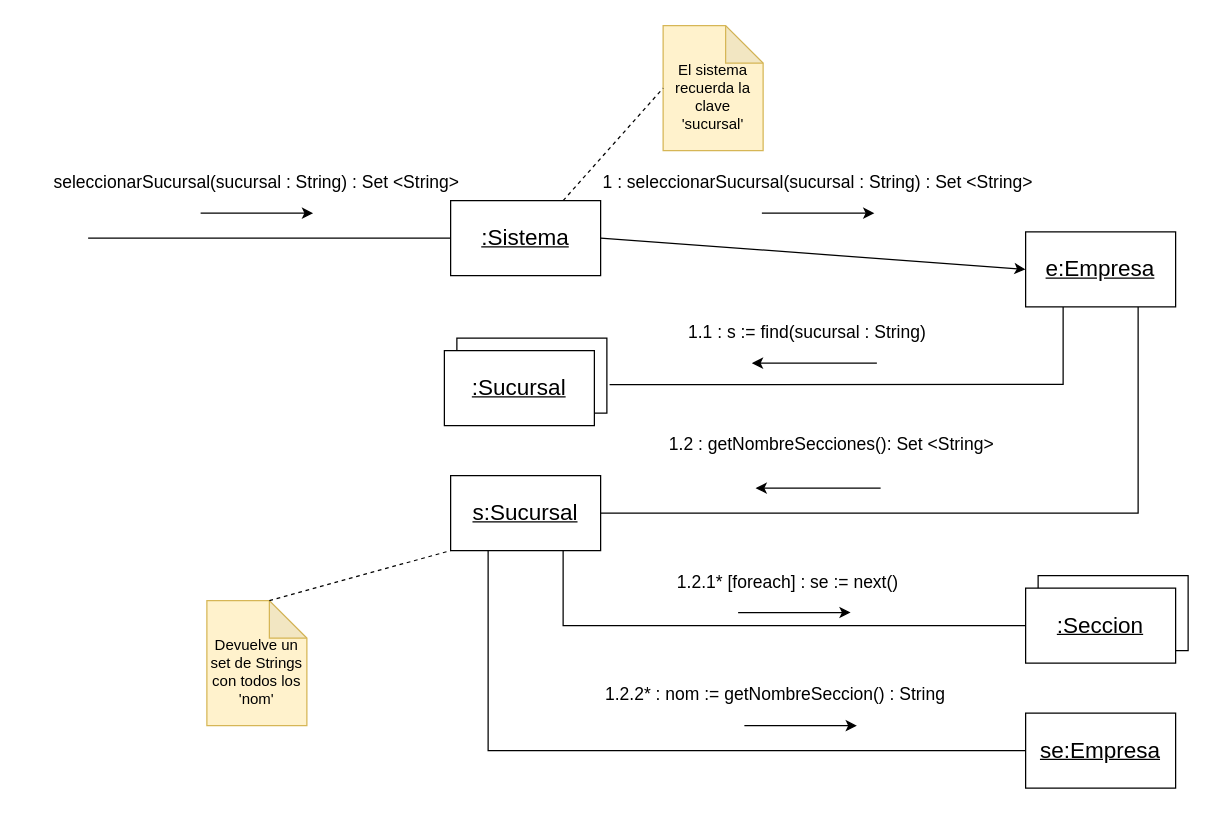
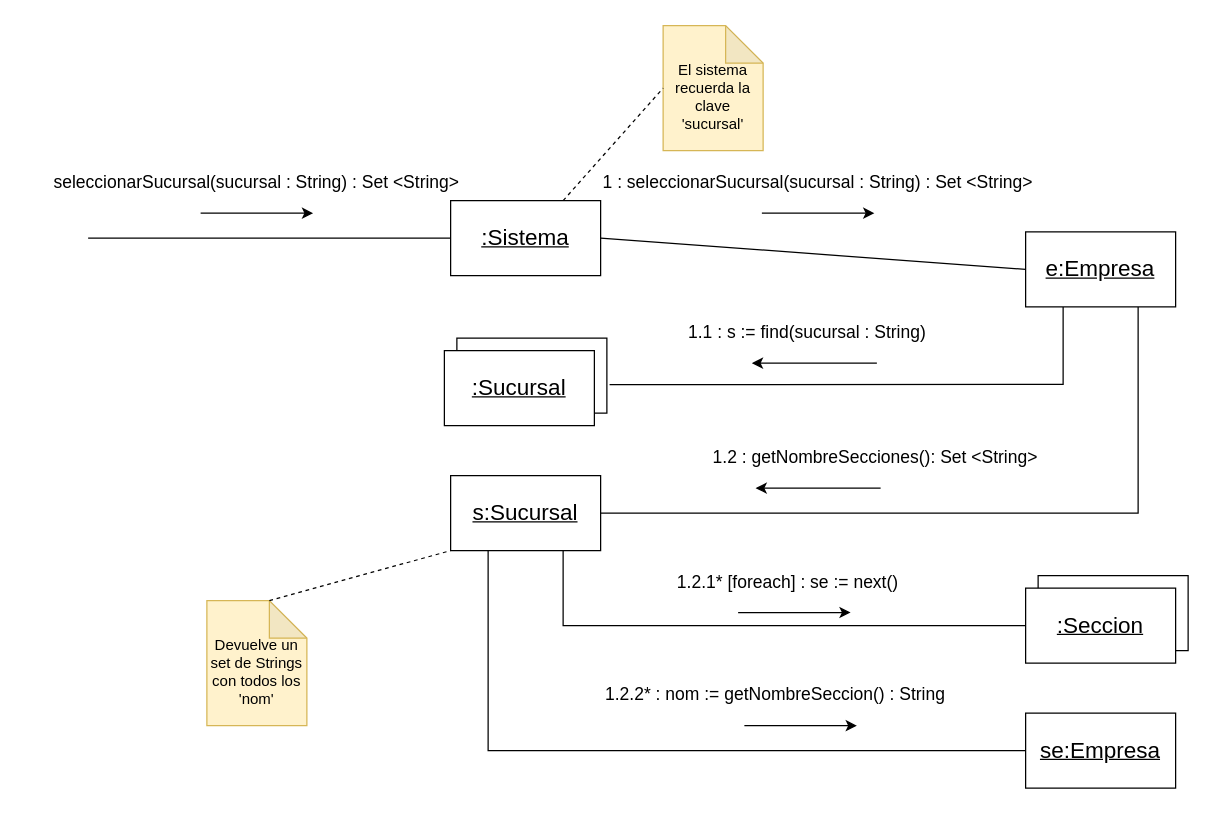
- <mxCell id="7" value="" style="endArrow=classic;html=1;rounded=0;exitX=1;exitY=0.5;exitDx=0;exitDy=0;entryX=0;entryY=0.5;entryDx=0;entryDy=0;" parent="1" source="2" target="6" edge="1"><mxGeometry width="50" height="50" relative="1" as="geometry"><mxPoint x="520" y="290" as="sourcePoint" /><mxPoint x="570" y="240" as="targetPoint" /><Array as="points" /></mxGeometry></mxCell>
+ <mxCell id="7" value="" style="endArrow=none;html=1;rounded=0;exitX=1;exitY=0.5;exitDx=0;exitDy=0;entryX=0;entryY=0.5;entryDx=0;entryDy=0;" parent="1" source="2" target="6" edge="1"><mxGeometry width="50" height="50" relative="1" as="geometry"><mxPoint x="520" y="290" as="sourcePoint" /><mxPoint x="570" y="240" as="targetPoint" /><Array as="points" /></mxGeometry></mxCell>
- <mxCell id="15" value="&lt;font style=&quot;font-size: 14px;&quot;&gt;1.2 : getNombreSecciones(): Set &amp;lt;String&amp;gt;&lt;/font&gt;" style="text;html=1;strokeColor=none;fillColor=none;align=center;verticalAlign=middle;whiteSpace=wrap;rounded=0;" parent="1" vertex="1"><mxGeometry x="530" y="340" width="270" height="30" as="geometry" /></mxCell>
+ <mxCell id="15" value="&lt;font style=&quot;font-size: 14px;&quot;&gt;1.2 : getNombreSecciones(): Set &amp;lt;String&amp;gt;&lt;/font&gt;" style="text;html=1;strokeColor=none;fillColor=none;align=center;verticalAlign=middle;whiteSpace=wrap;rounded=0;" parent="1" vertex="1"><mxGeometry x="565" y="350" width="270" height="30" as="geometry" /></mxCell>
